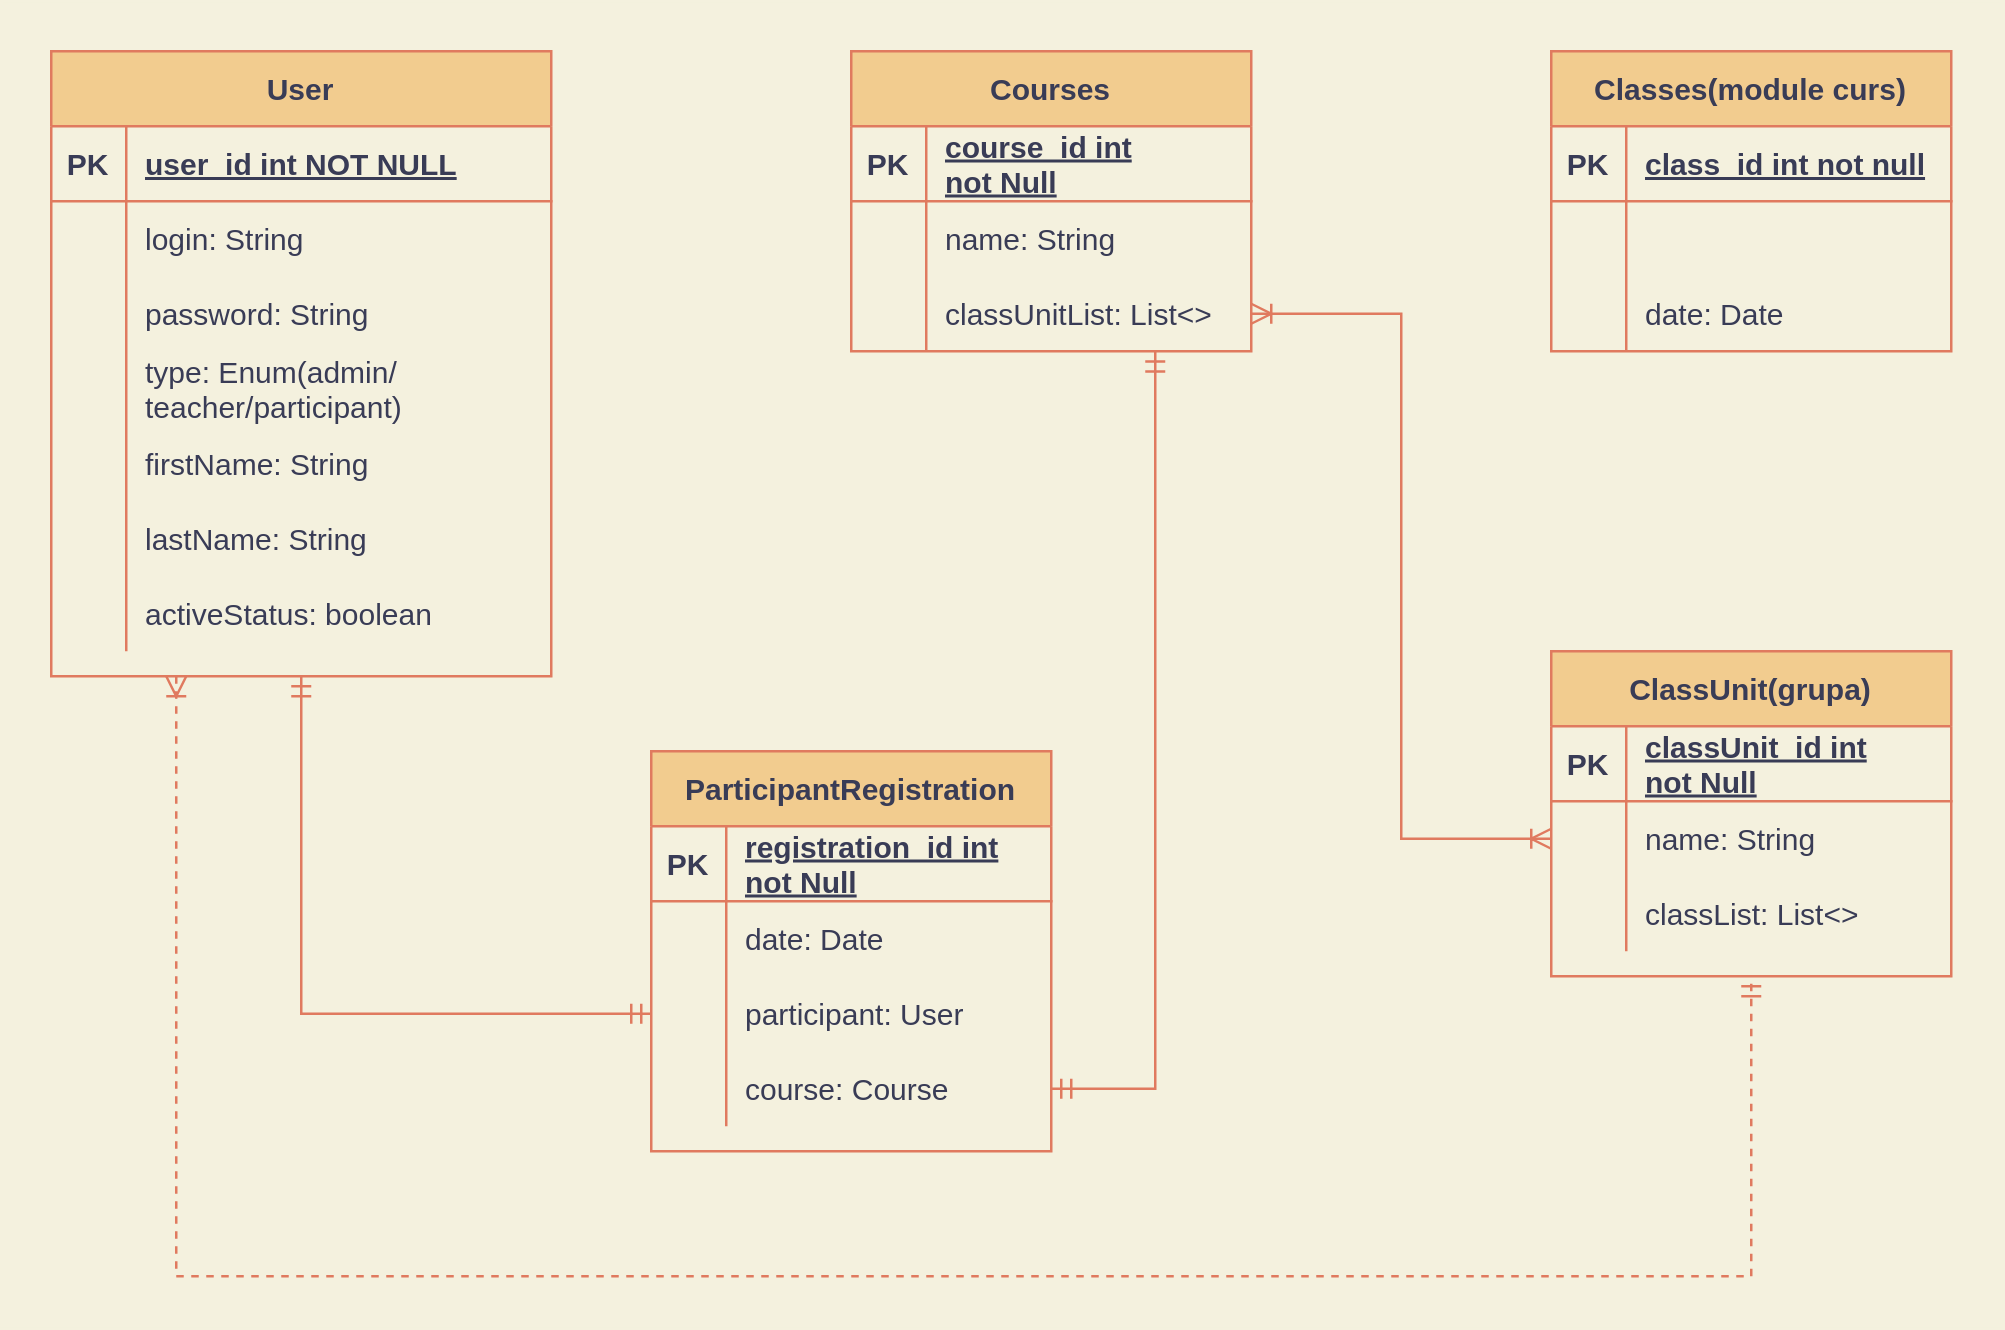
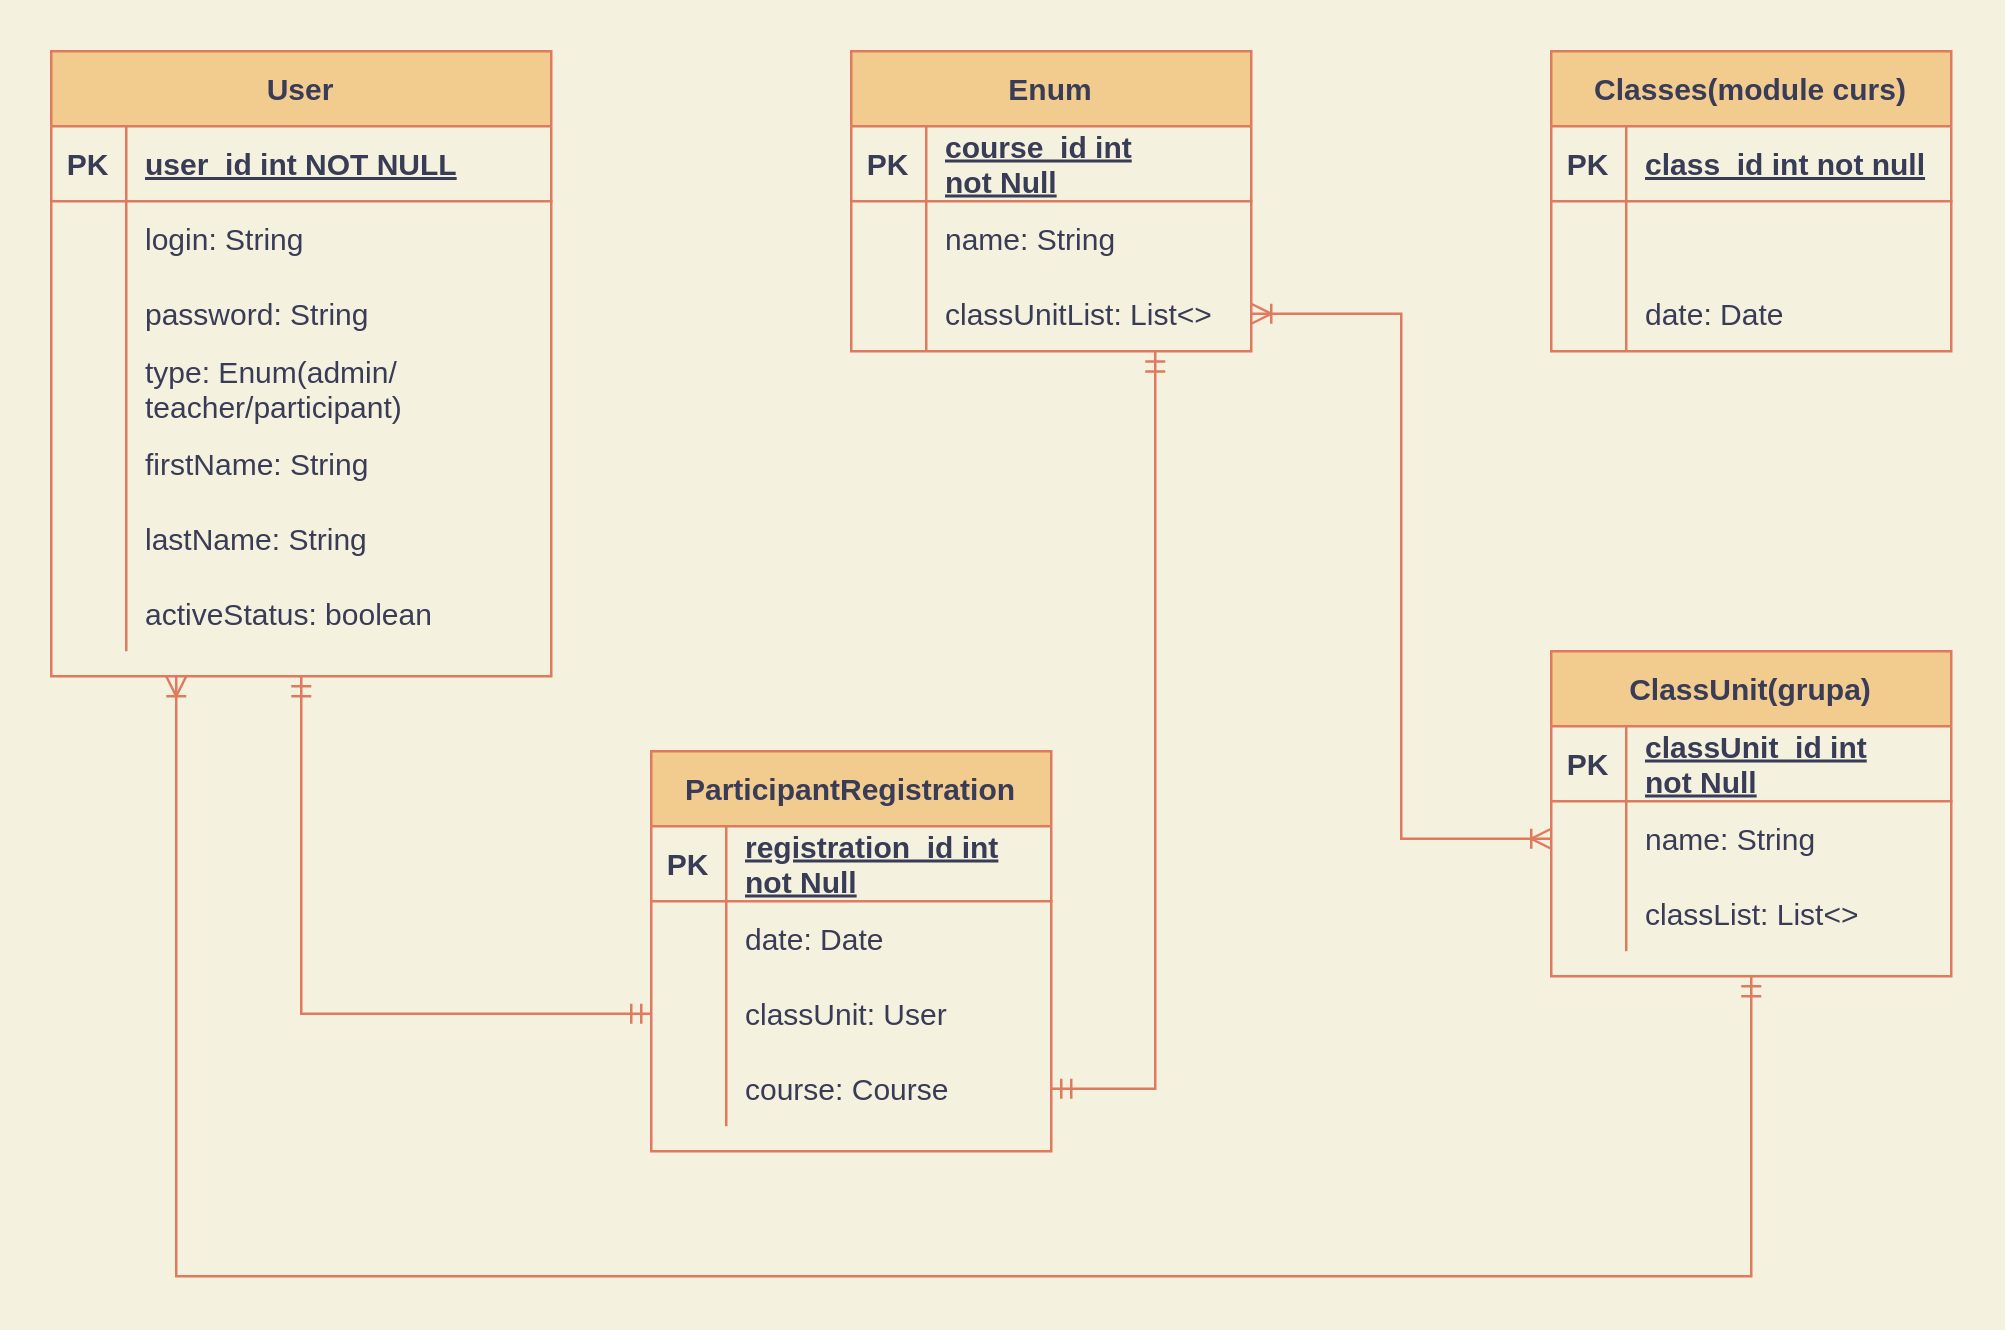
- <mxCell id="39" value="Courses" style="shape=table;startSize=30;container=1;collapsible=1;childLayout=tableLayout;fixedRows=1;rowLines=0;fontStyle=1;align=center;resizeLast=1;fillColor=#F2CC8F;strokeColor=#E07A5F;fontColor=#393C56;" vertex="1" parent="1"><mxGeometry x="340" y="20" width="160" height="120" as="geometry" /></mxCell>
+ <mxCell id="39" value="Enum" style="shape=table;startSize=30;container=1;collapsible=1;childLayout=tableLayout;fixedRows=1;rowLines=0;fontStyle=1;align=center;resizeLast=1;fillColor=#F2CC8F;strokeColor=#E07A5F;fontColor=#393C56;" vertex="1" parent="1"><mxGeometry x="340" y="20" width="160" height="120" as="geometry" /></mxCell>
- <mxCell id="35" value="participant: User" style="shape=partialRectangle;connectable=0;fillColor=none;top=0;left=0;bottom=0;right=0;align=left;spacingLeft=6;overflow=hidden;strokeColor=#E07A5F;fontColor=#393C56;" vertex="1" parent="33"><mxGeometry x="30" width="130" height="30" as="geometry" /></mxCell>
+ <mxCell id="35" value="classUnit: User" style="shape=partialRectangle;connectable=0;fillColor=none;top=0;left=0;bottom=0;right=0;align=left;spacingLeft=6;overflow=hidden;strokeColor=#E07A5F;fontColor=#393C56;" vertex="1" parent="33"><mxGeometry x="30" width="130" height="30" as="geometry" /></mxCell>
- <mxCell id="3" style="edgeStyle=orthogonalEdgeStyle;rounded=0;orthogonalLoop=1;jettySize=auto;html=1;exitX=0.25;exitY=1;exitDx=0;exitDy=0;entryX=0.5;entryY=1;entryDx=0;entryDy=0;startArrow=ERoneToMany;startFill=0;endArrow=ERmandOne;endFill=0;labelBackgroundColor=#F4F1DE;strokeColor=#E07A5F;fontColor=#393C56;dashed=1;" edge="1" parent="1" source="4" target="59"><mxGeometry relative="1" as="geometry"><Array as="points"><mxPoint x="70" y="510" /><mxPoint x="700" y="510" /></Array></mxGeometry></mxCell>
+ <mxCell id="3" style="edgeStyle=orthogonalEdgeStyle;rounded=0;orthogonalLoop=1;jettySize=auto;html=1;exitX=0.25;exitY=1;exitDx=0;exitDy=0;entryX=0.5;entryY=1;entryDx=0;entryDy=0;startArrow=ERoneToMany;startFill=0;endArrow=ERmandOne;endFill=0;labelBackgroundColor=#F4F1DE;strokeColor=#E07A5F;fontColor=#393C56;" edge="1" parent="1" source="4" target="59"><mxGeometry relative="1" as="geometry"><Array as="points"><mxPoint x="70" y="510" /><mxPoint x="700" y="510" /></Array></mxGeometry></mxCell>
